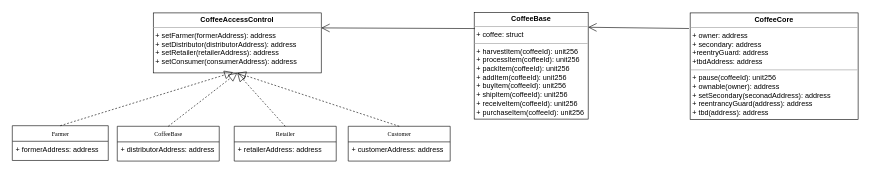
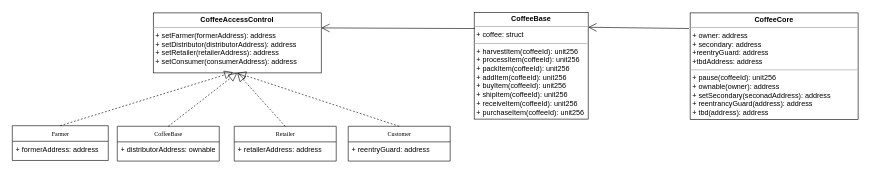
- <mxCell id="6" value="+ distributorAddress: address &lt;br&gt;" style="text;html=1;strokeColor=none;fillColor=none;align=left;verticalAlign=top;spacingLeft=4;spacingRight=4;whiteSpace=wrap;overflow=hidden;rotatable=0;points=[[0,0.5],[1,0.5]];portConstraint=eastwest;" vertex="1" parent="5"><mxGeometry y="26" width="170" height="26" as="geometry" /></mxCell>
+ <mxCell id="6" value="+ distributorAddress: ownable &lt;br&gt;" style="text;html=1;strokeColor=none;fillColor=none;align=left;verticalAlign=top;spacingLeft=4;spacingRight=4;whiteSpace=wrap;overflow=hidden;rotatable=0;points=[[0,0.5],[1,0.5]];portConstraint=eastwest;" vertex="1" parent="5"><mxGeometry y="26" width="170" height="26" as="geometry" /></mxCell>
- <mxCell id="10" value="+ customerAddress: address &lt;br&gt;" style="text;html=1;strokeColor=none;fillColor=none;align=left;verticalAlign=top;spacingLeft=4;spacingRight=4;whiteSpace=wrap;overflow=hidden;rotatable=0;points=[[0,0.5],[1,0.5]];portConstraint=eastwest;" vertex="1" parent="9"><mxGeometry y="26" width="170" height="26" as="geometry" /></mxCell>
+ <mxCell id="10" value="+ reentryGuard: address &lt;br&gt;" style="text;html=1;strokeColor=none;fillColor=none;align=left;verticalAlign=top;spacingLeft=4;spacingRight=4;whiteSpace=wrap;overflow=hidden;rotatable=0;points=[[0,0.5],[1,0.5]];portConstraint=eastwest;" vertex="1" parent="9"><mxGeometry y="26" width="170" height="26" as="geometry" /></mxCell>
